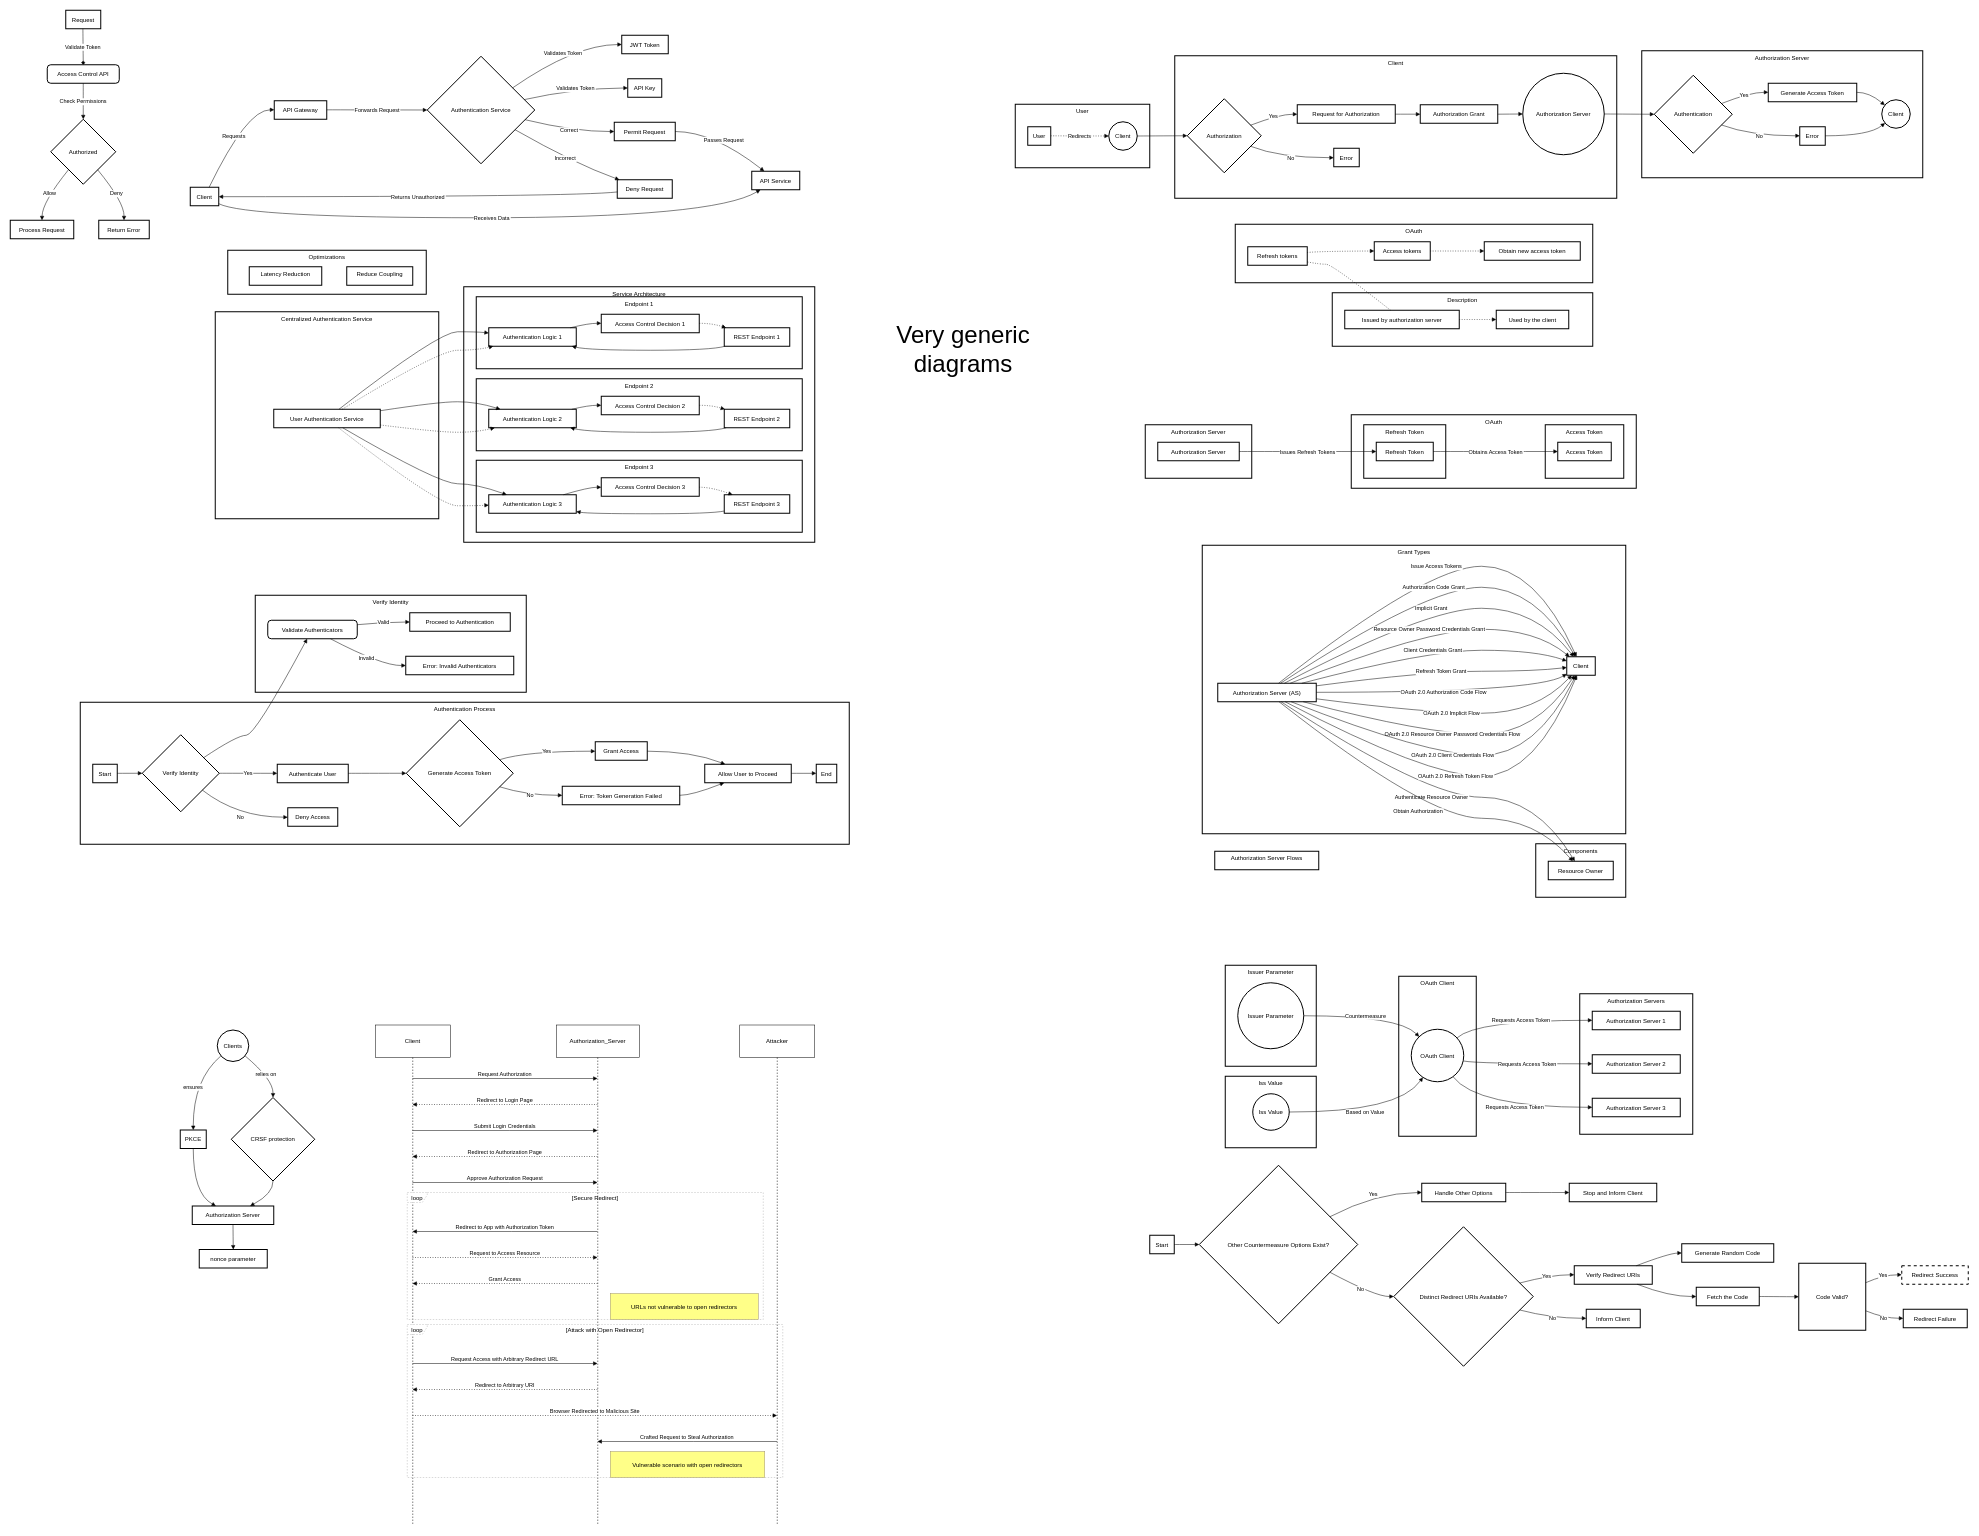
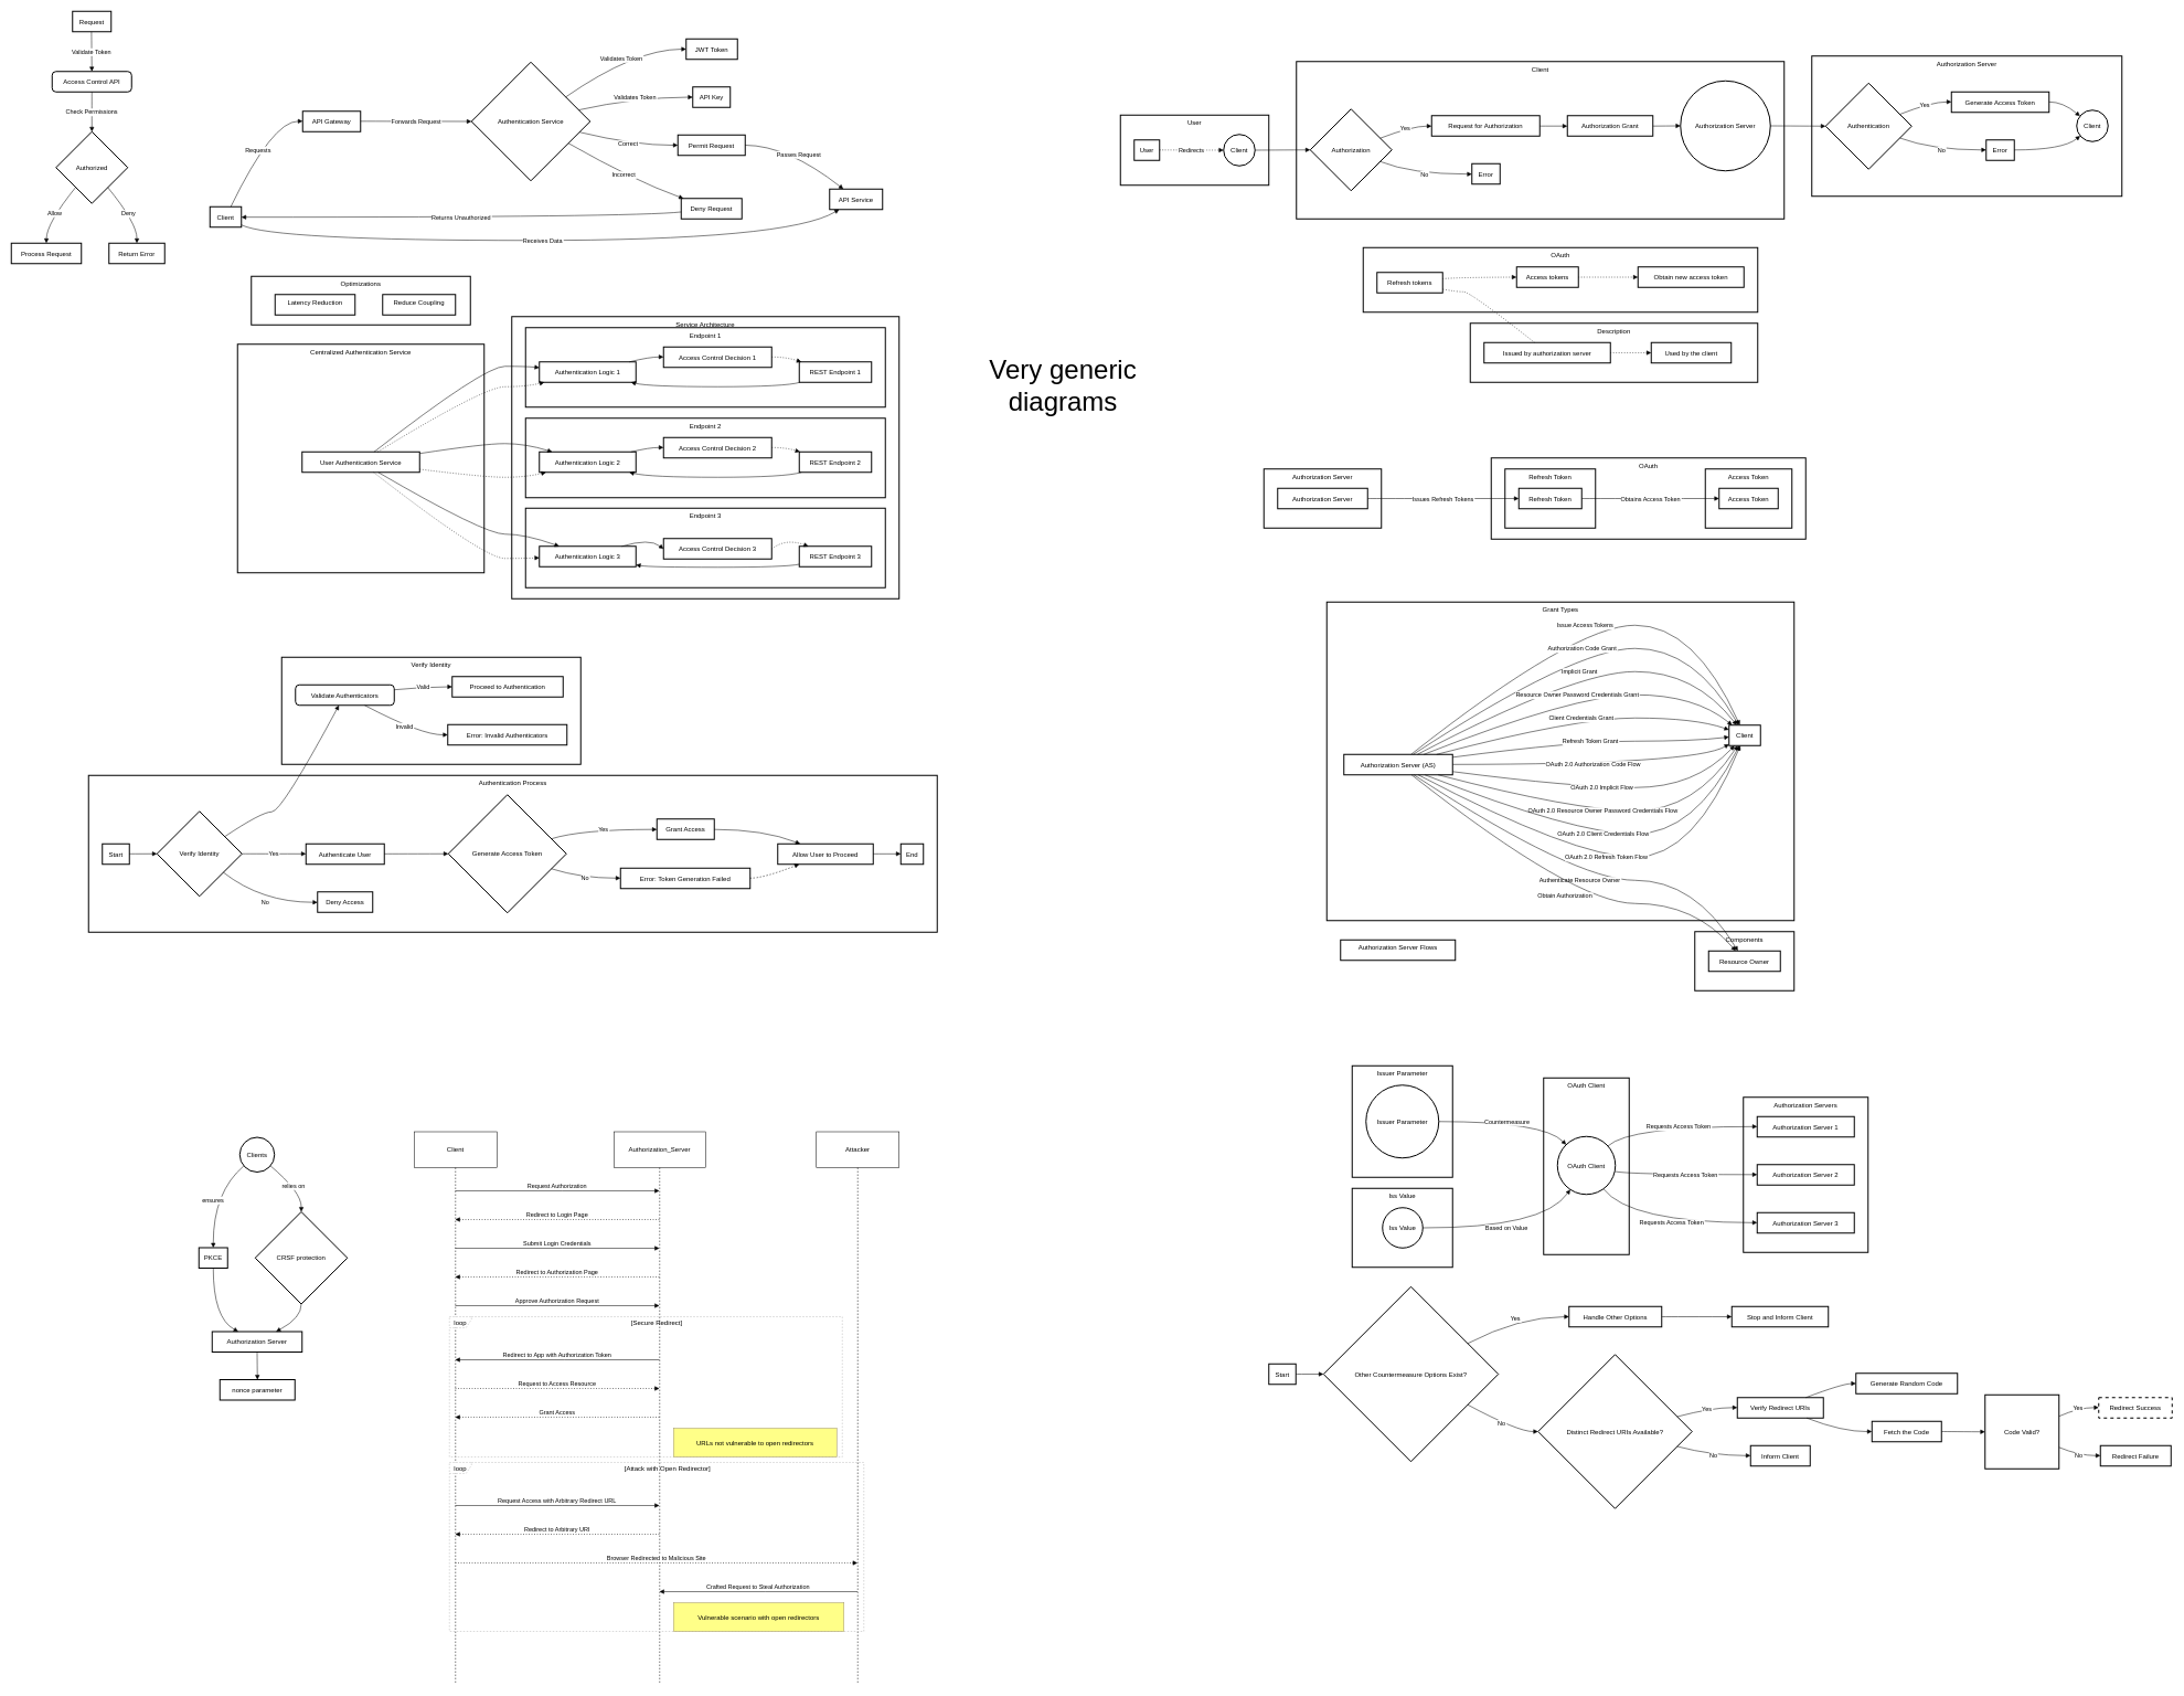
- <mxCell id="7" value="Validate Token" style="curved=1;startArrow=none;endArrow=diamond;exitX=0.49;exitY=1;entryX=0.5;entryY=0;" parent="1" source="2" target="3" edge="1"><mxGeometry relative="1" as="geometry"><Array as="points" /></mxGeometry></mxCell>
+ <mxCell id="7" value="Validate Token" style="curved=1;startArrow=none;endArrow=block;exitX=0.49;exitY=1;entryX=0.5;entryY=0;" parent="1" source="2" target="3" edge="1"><mxGeometry relative="1" as="geometry"><Array as="points" /></mxGeometry></mxCell>
- <mxCell id="39" value="Access Control Decision 3" style="whiteSpace=wrap;strokeWidth=2;" vertex="1" parent="1"><mxGeometry x="1202" y="955" width="196" height="37" as="geometry" /></mxCell>
+ <mxCell id="39" value="Access Control Decision 3" style="whiteSpace=wrap;strokeWidth=2;" vertex="1" parent="1"><mxGeometry x="1202" y="975" width="196" height="37" as="geometry" /></mxCell>
- <mxCell id="82" value="" style="curved=1;startArrow=none;endArrow=block;exitX=1;exitY=0.49;entryX=0.23;entryY=0.99;rounded=0;" edge="1" parent="1" source="72" target="73"><mxGeometry relative="1" as="geometry"><Array as="points"><mxPoint x="1384" y="1590" /></Array></mxGeometry></mxCell>
+ <mxCell id="82" value="" style="curved=1;startArrow=none;endArrow=block;exitX=1;exitY=0.49;entryX=0.23;entryY=0.99;rounded=0;dashed=1;" edge="1" parent="1" source="72" target="73"><mxGeometry relative="1" as="geometry"><Array as="points"><mxPoint x="1384" y="1590" /></Array></mxGeometry></mxCell>
